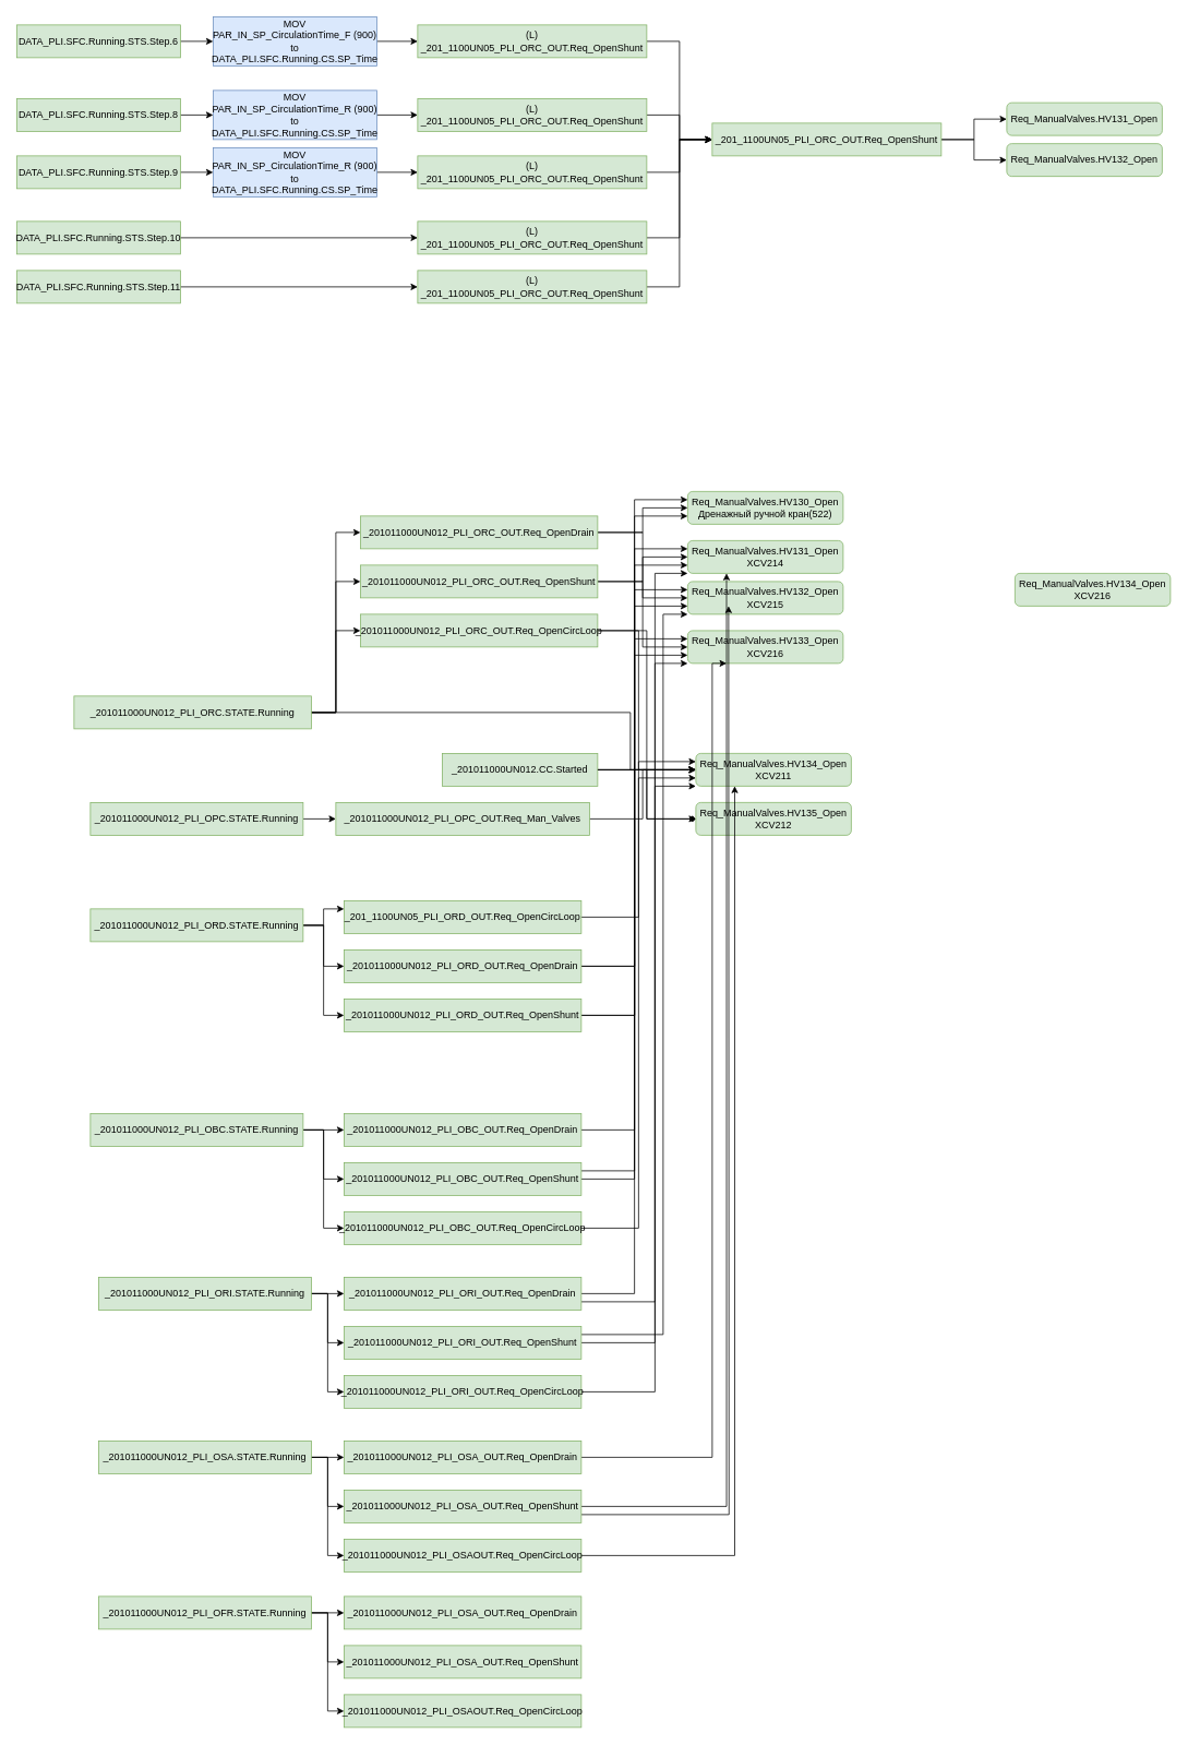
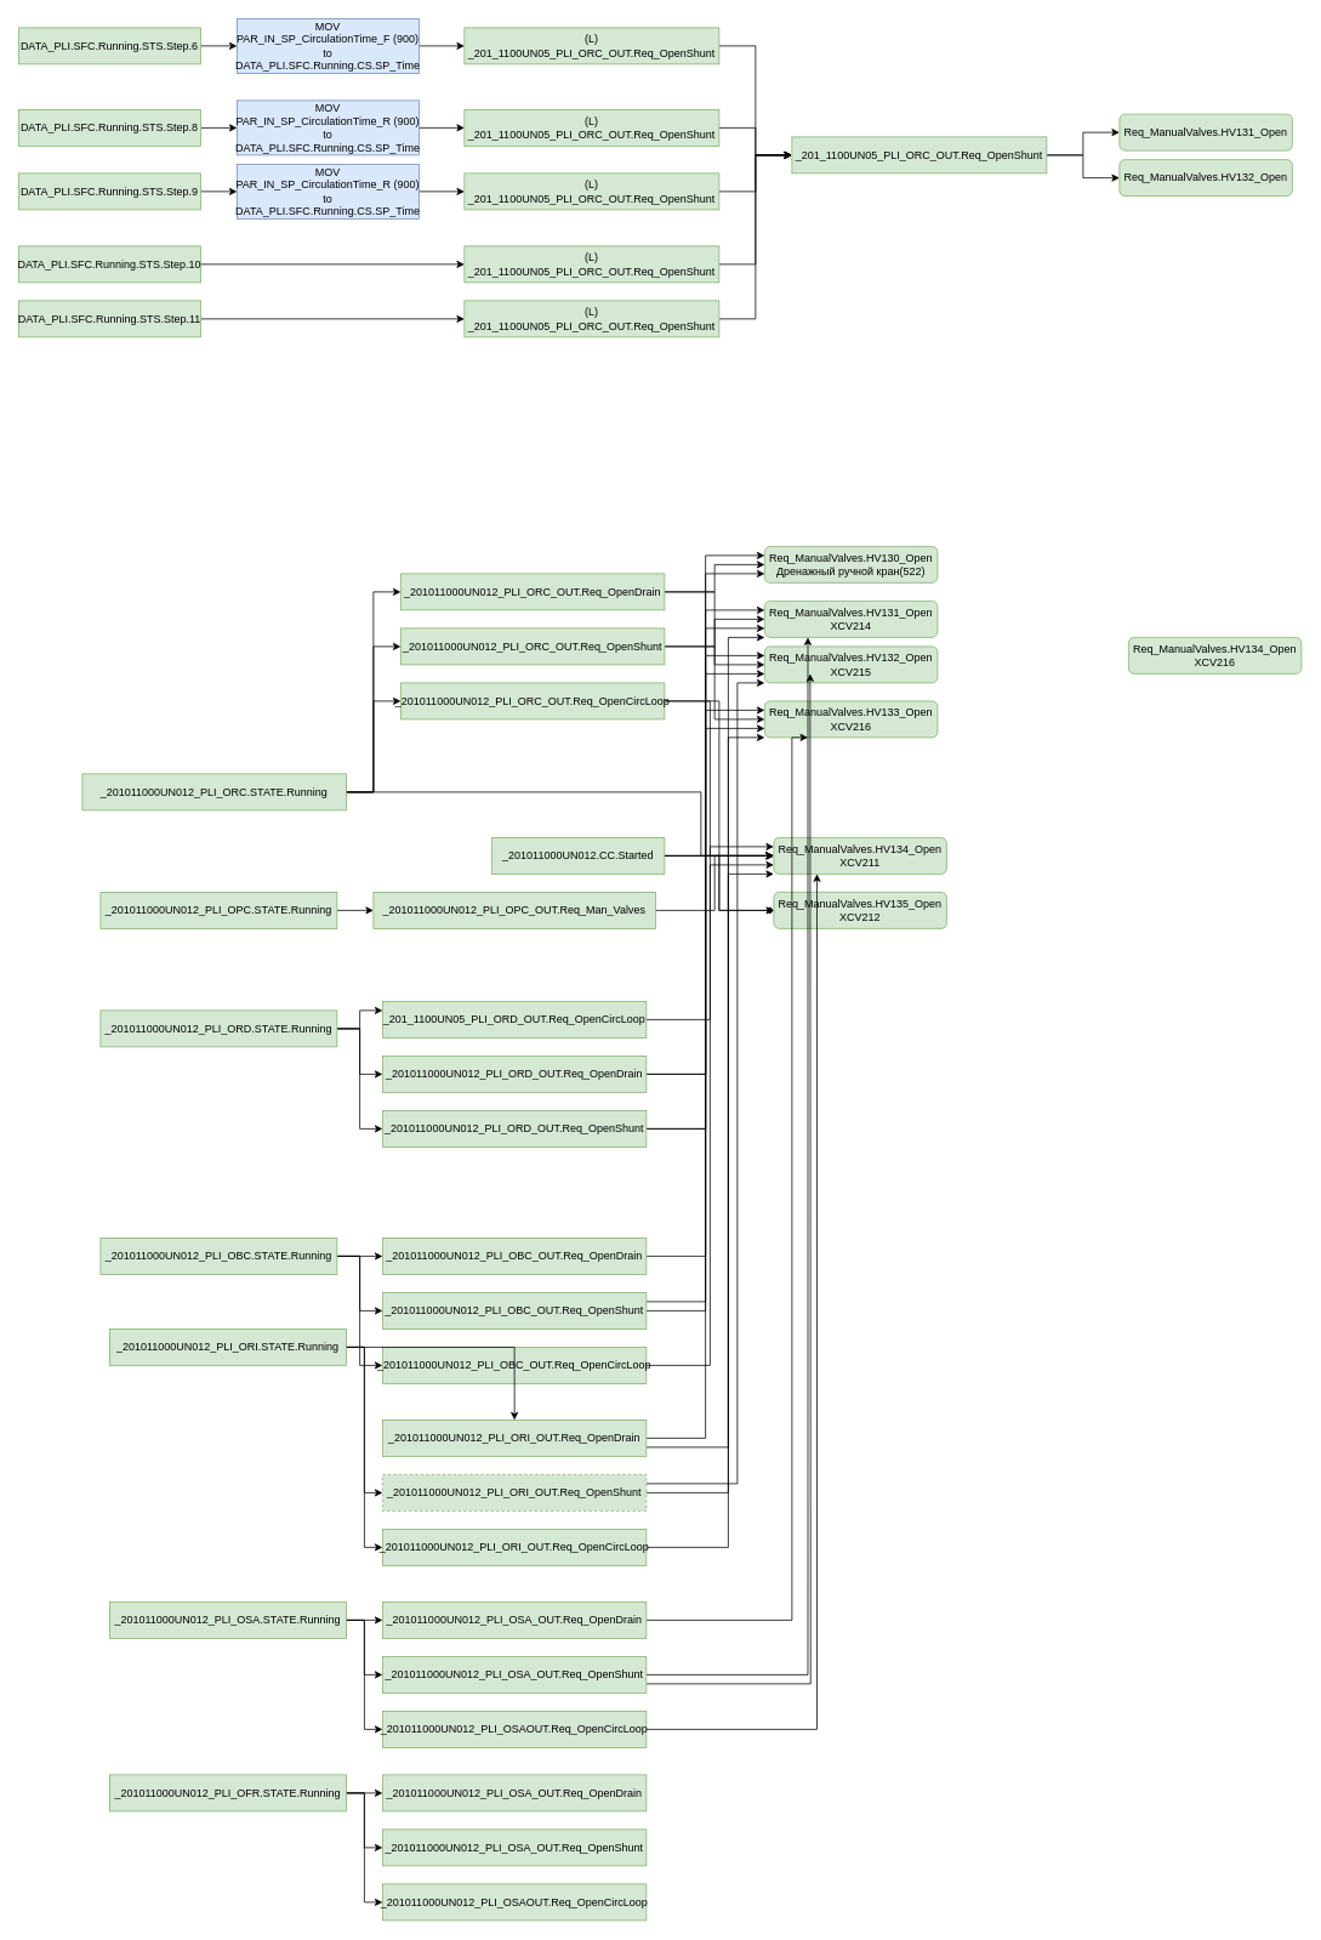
- <mxCell id="88" value="_201011000UN012_PLI_ORI.STATE.Running" style="rounded=0;whiteSpace=wrap;html=1;fillColor=#d5e8d4;strokeColor=#82b366;" vertex="1" parent="1"><mxGeometry x="120" y="1560" width="260" height="40" as="geometry" /></mxCell>
+ <mxCell id="88" value="_201011000UN012_PLI_ORI.STATE.Running" style="rounded=0;whiteSpace=wrap;html=1;fillColor=#d5e8d4;strokeColor=#82b366;" vertex="1" parent="1"><mxGeometry x="120" y="1460" width="260" height="40" as="geometry" /></mxCell>
- <mxCell id="94" value="_201011000UN012_PLI_ORI_OUT.Req_OpenShunt" style="rounded=0;whiteSpace=wrap;html=1;fillColor=#d5e8d4;strokeColor=#82b366;" vertex="1" parent="1"><mxGeometry x="420" y="1620" width="290" height="40" as="geometry" /></mxCell>
+ <mxCell id="94" value="_201011000UN012_PLI_ORI_OUT.Req_OpenShunt" style="rounded=0;whiteSpace=wrap;html=1;fillColor=#d5e8d4;strokeColor=#82b366;dashed=1;" vertex="1" parent="1"><mxGeometry x="420" y="1620" width="290" height="40" as="geometry" /></mxCell>
